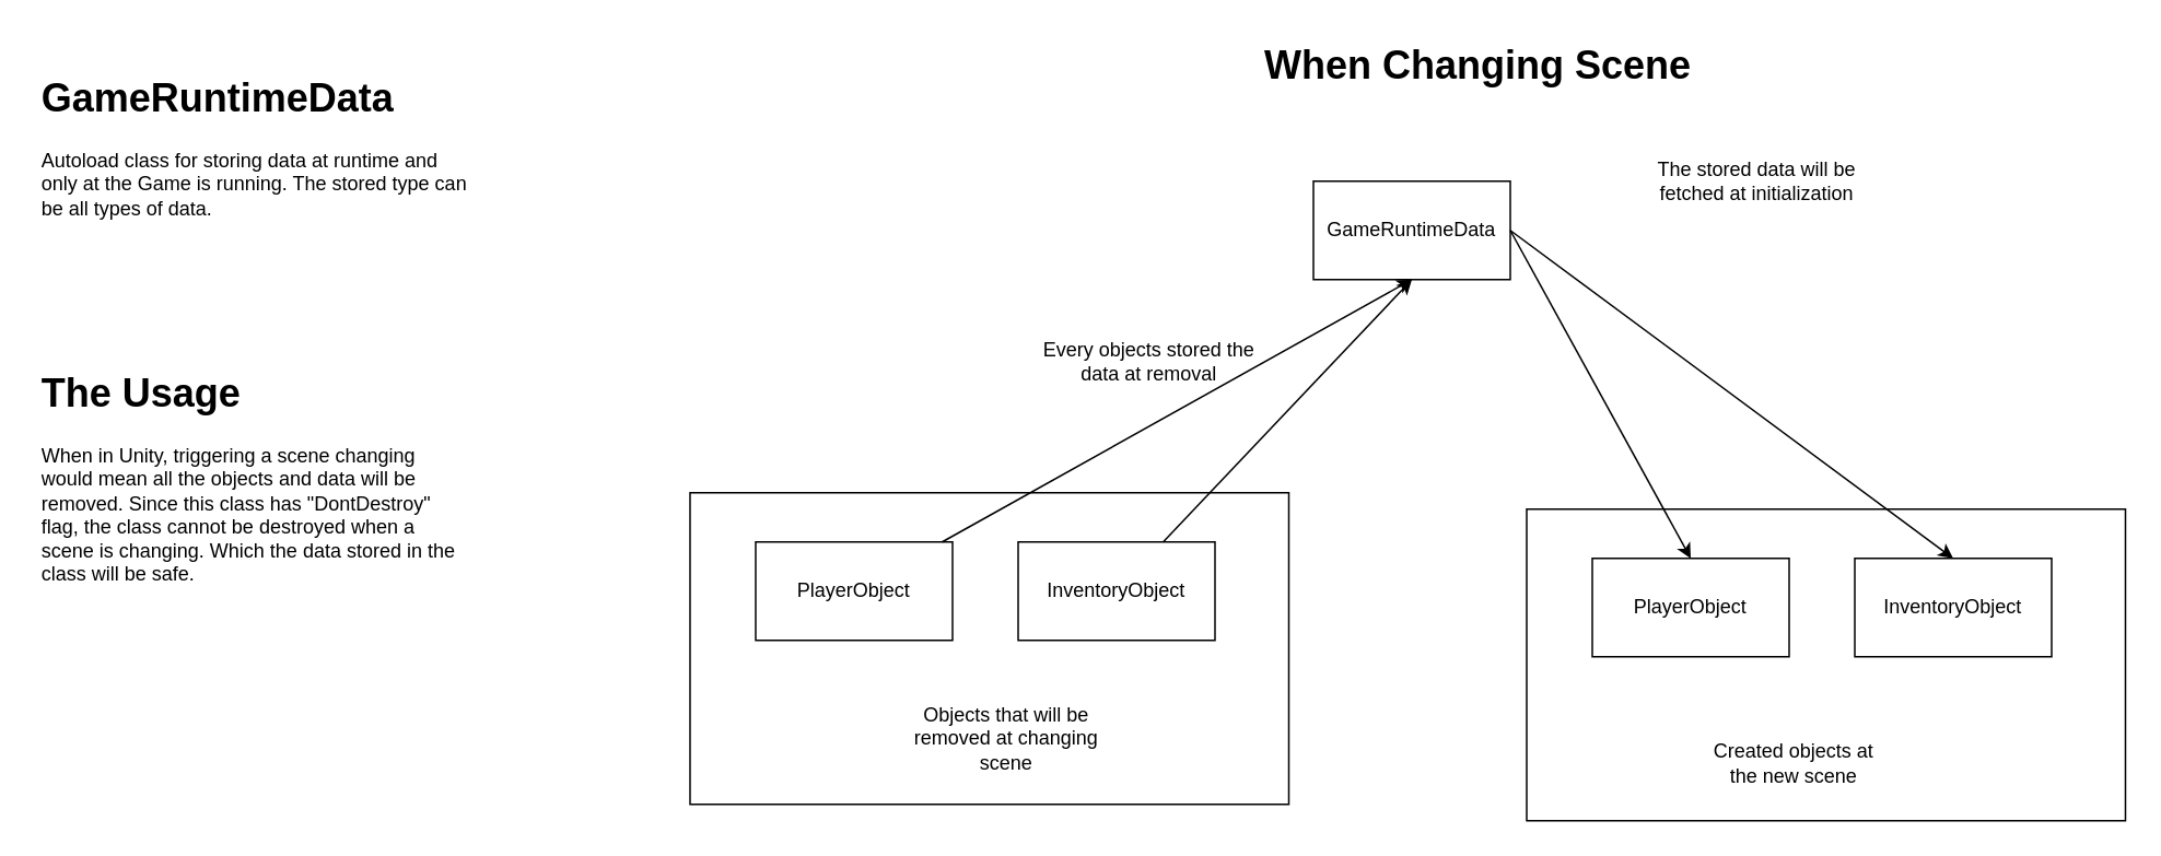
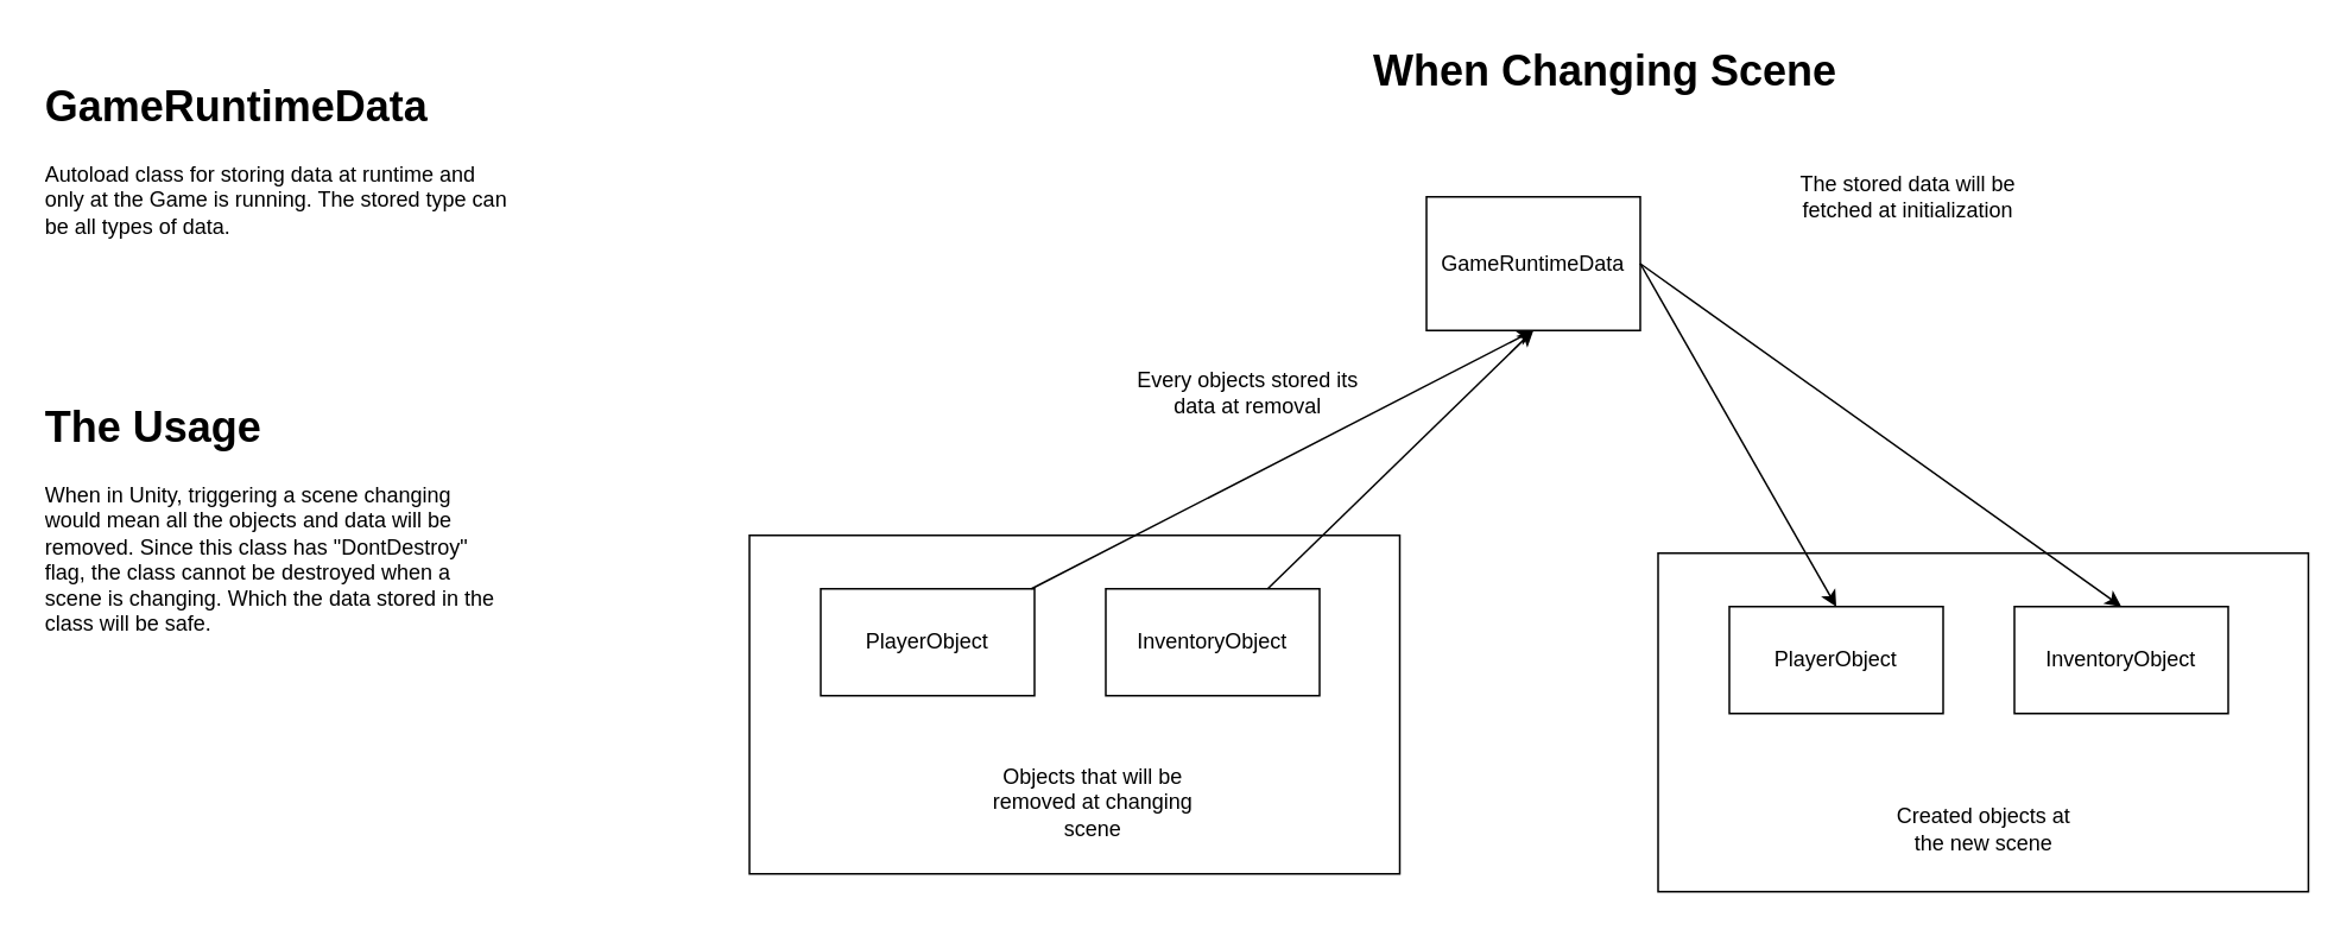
- <mxCell id="5" value="GameRuntimeData" style="rounded=0;whiteSpace=wrap;html=1;" parent="1" vertex="1"><mxGeometry x="800" y="110" width="120" height="60" as="geometry" /></mxCell>
+ <mxCell id="5" value="GameRuntimeData" style="rounded=0;whiteSpace=wrap;html=1;" parent="1" vertex="1"><mxGeometry x="800" y="110" width="120" height="75" as="geometry" /></mxCell>
- <mxCell id="11" value="Every objects stored the data at removal" style="text;html=1;strokeColor=none;fillColor=none;align=center;verticalAlign=middle;whiteSpace=wrap;rounded=0;" parent="1" vertex="1"><mxGeometry x="630" y="210" width="140" height="20" as="geometry" /></mxCell>
+ <mxCell id="11" value="Every objects stored its data at removal" style="text;html=1;strokeColor=none;fillColor=none;align=center;verticalAlign=middle;whiteSpace=wrap;rounded=0;" parent="1" vertex="1"><mxGeometry x="630" y="210" width="140" height="20" as="geometry" /></mxCell>
- <mxCell id="16" value="Created objects at the new scene" style="text;html=1;strokeColor=none;fillColor=none;align=center;verticalAlign=middle;whiteSpace=wrap;rounded=0;" parent="1" vertex="1"><mxGeometry x="1033.75" y="450" width="117.5" height="30" as="geometry" /></mxCell>
+ <mxCell id="16" value="Created objects at the new scene" style="text;html=1;strokeColor=none;fillColor=none;align=center;verticalAlign=middle;whiteSpace=wrap;rounded=0;" parent="1" vertex="1"><mxGeometry x="1053.75" y="450" width="117.5" height="30" as="geometry" /></mxCell>
